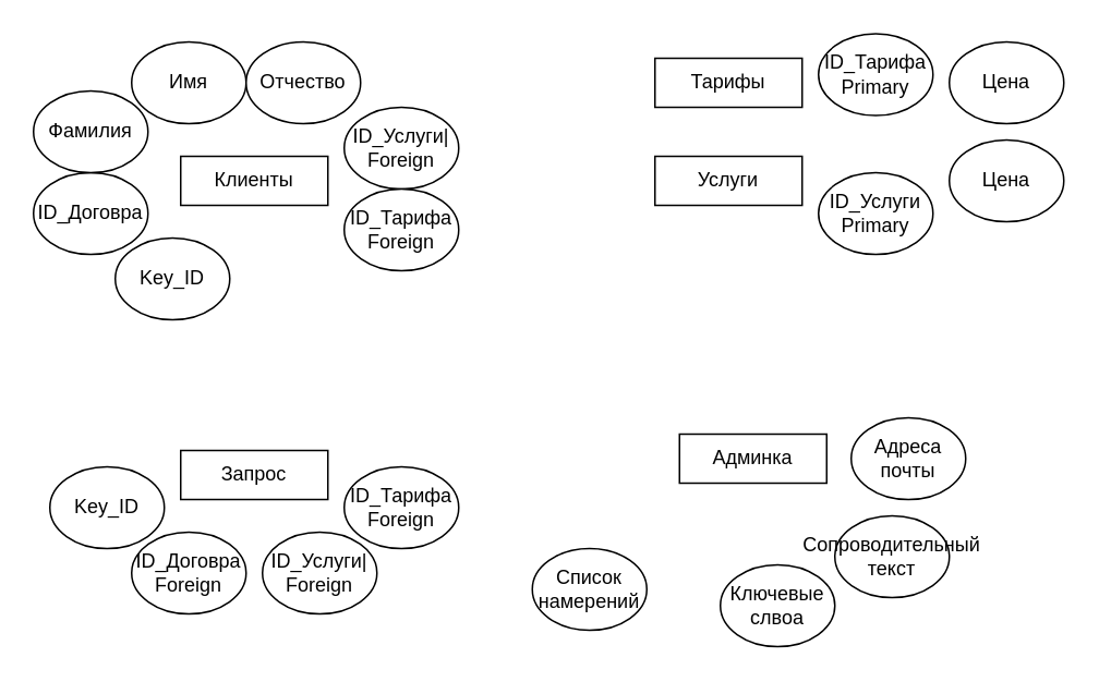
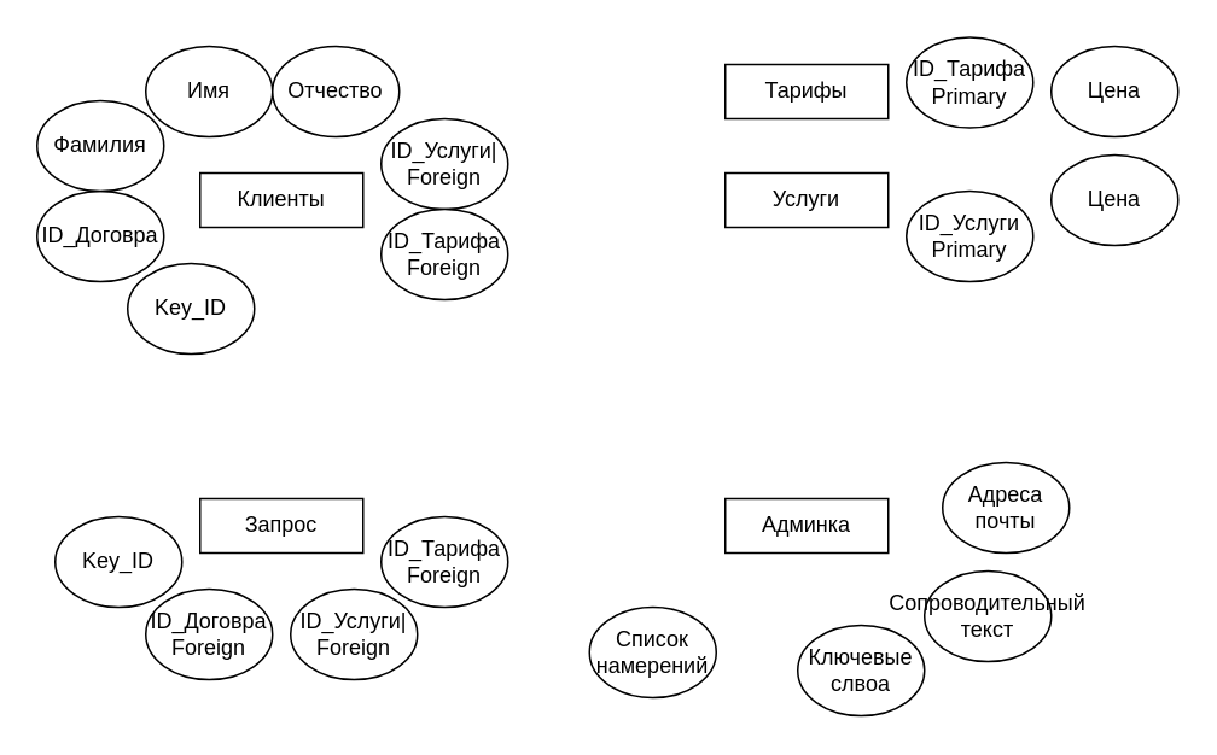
- <mxCell id="21" value="Админка" style="rounded=0;whiteSpace=wrap;html=1;" vertex="1" parent="1"><mxGeometry x="415" y="265" width="90" height="30" as="geometry" /></mxCell>
+ <mxCell id="21" value="Админка" style="rounded=0;whiteSpace=wrap;html=1;" vertex="1" parent="1"><mxGeometry x="400" y="275" width="90" height="30" as="geometry" /></mxCell>
